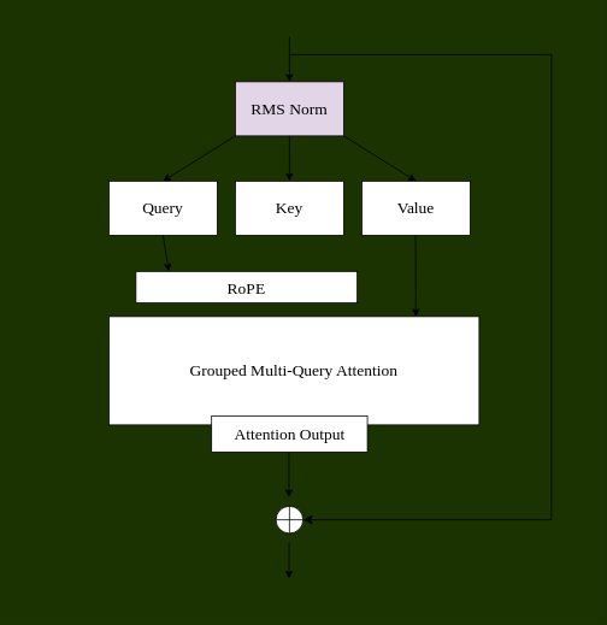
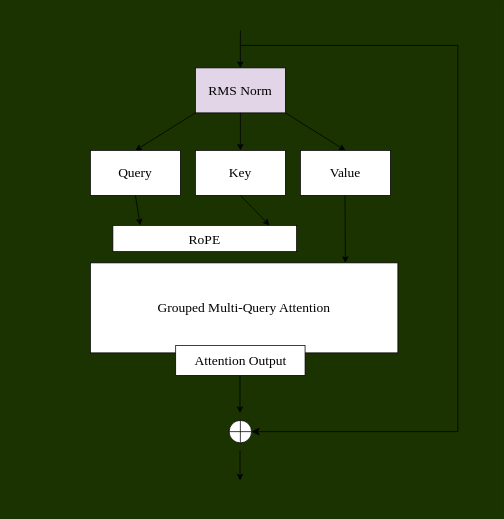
+ <mxCell id="11" value="" style="endArrow=classic;html=1;fontFamily=Verdana;entryX=0.852;entryY=-0.004;entryDx=0;entryDy=0;entryPerimeter=0;exitX=0.5;exitY=1;exitDx=0;exitDy=0;" parent="1" edge="1" target="12" source="7"><mxGeometry width="50" height="50" relative="1" as="geometry"><mxPoint x="319.5" y="260" as="sourcePoint" /><mxPoint x="320" y="290" as="targetPoint" /></mxGeometry></mxCell>
